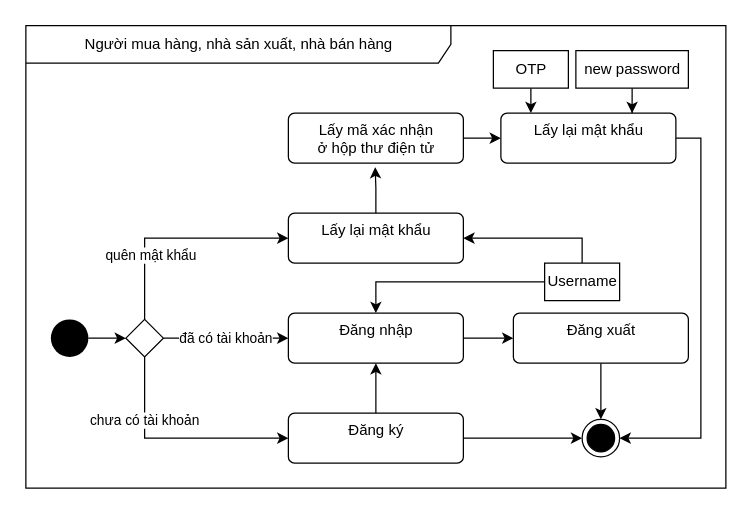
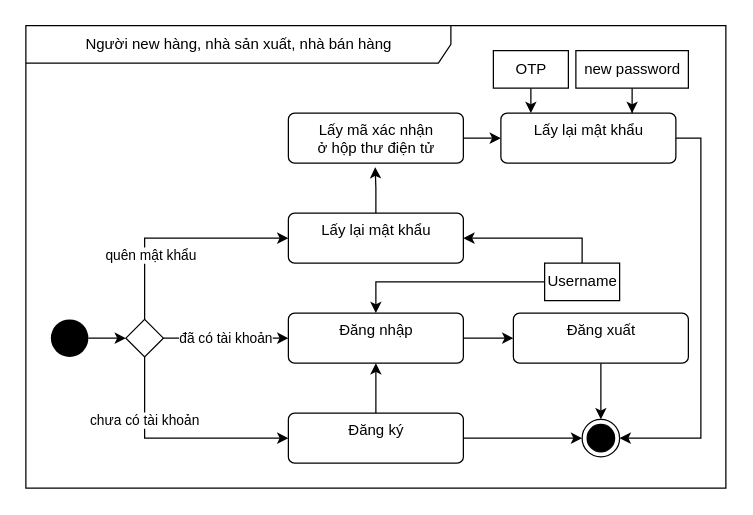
- <mxCell id="29" value="Người mua hàng, nhà sản xuất, nhà bán hàng" style="shape=umlFrame;tabPosition=left;html=1;boundedLbl=1;labelInHeader=1;width=340;height=30;" vertex="1" parent="1"><mxGeometry x="20" y="20" width="560" height="370" as="geometry" /></mxCell>
+ <mxCell id="29" value="Người new hàng, nhà sản xuất, nhà bán hàng" style="shape=umlFrame;tabPosition=left;html=1;boundedLbl=1;labelInHeader=1;width=340;height=30;" vertex="1" parent="1"><mxGeometry x="20" y="20" width="560" height="370" as="geometry" /></mxCell>
